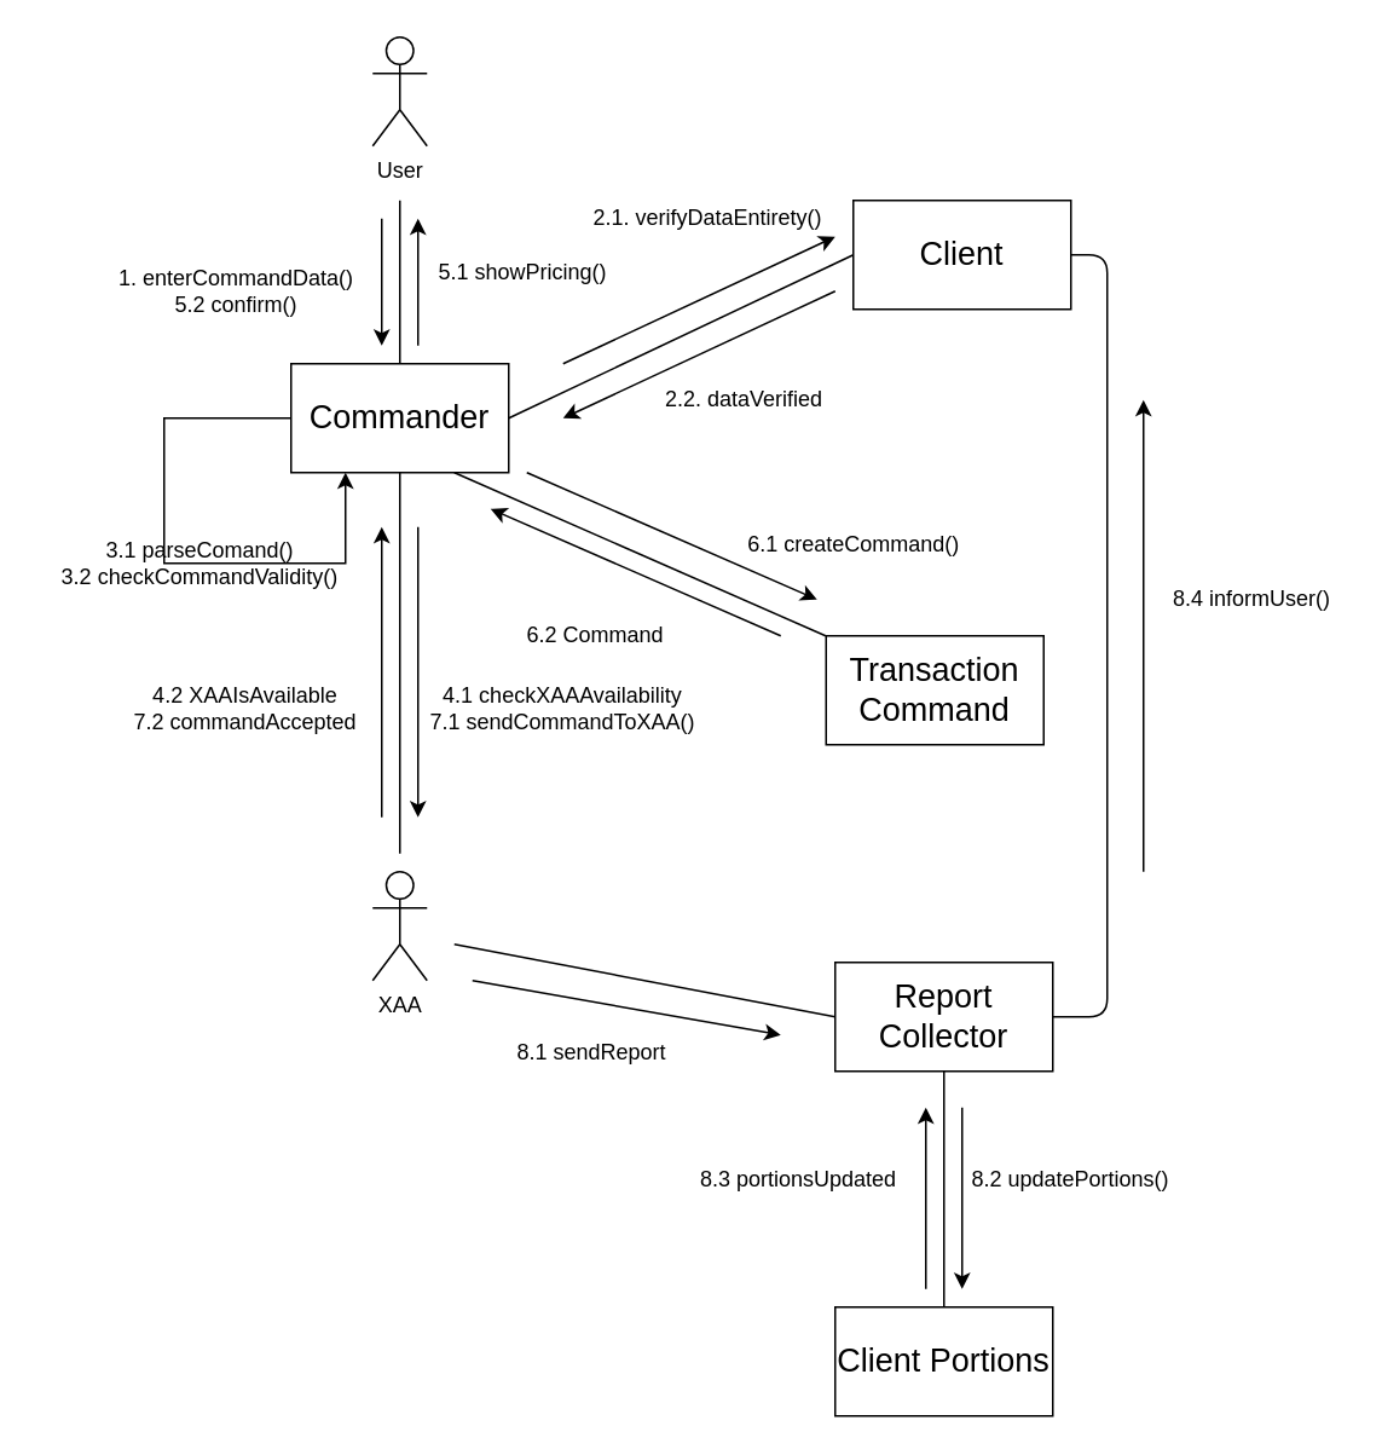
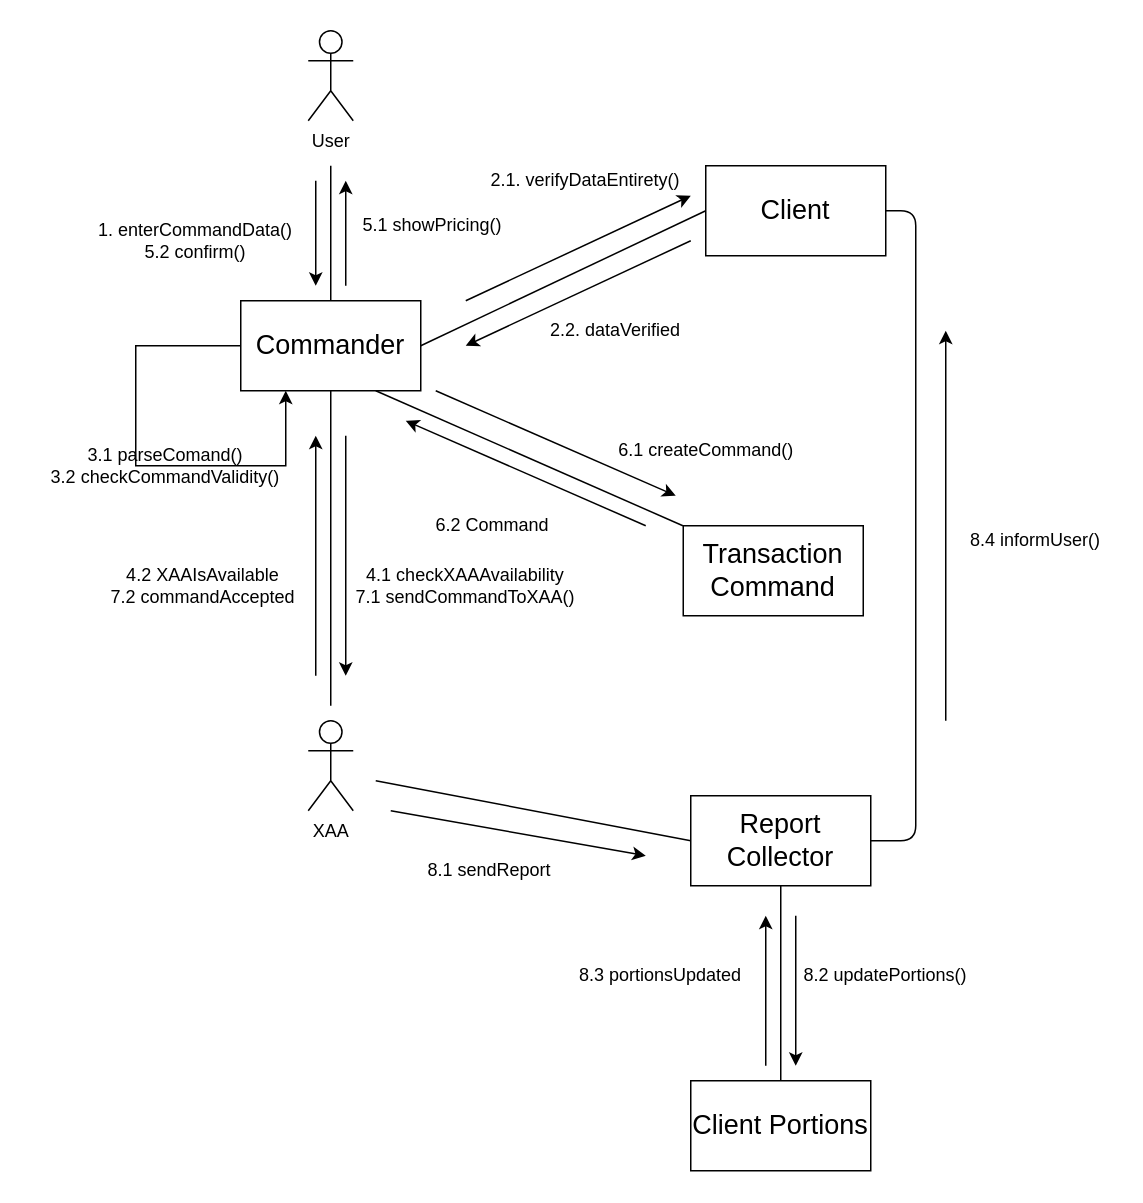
- <mxCell id="41" value="8.4 informUser()" style="text;html=1;strokeColor=none;fillColor=none;align=center;verticalAlign=middle;whiteSpace=wrap;rounded=0;" vertex="1" parent="1"><mxGeometry x="640" y="320" width="100" height="20" as="geometry" /></mxCell>
+ <mxCell id="41" value="8.4 informUser()" style="text;html=1;strokeColor=none;fillColor=none;align=center;verticalAlign=middle;whiteSpace=wrap;rounded=0;" vertex="1" parent="1"><mxGeometry x="640" y="350" width="100" height="20" as="geometry" /></mxCell>
